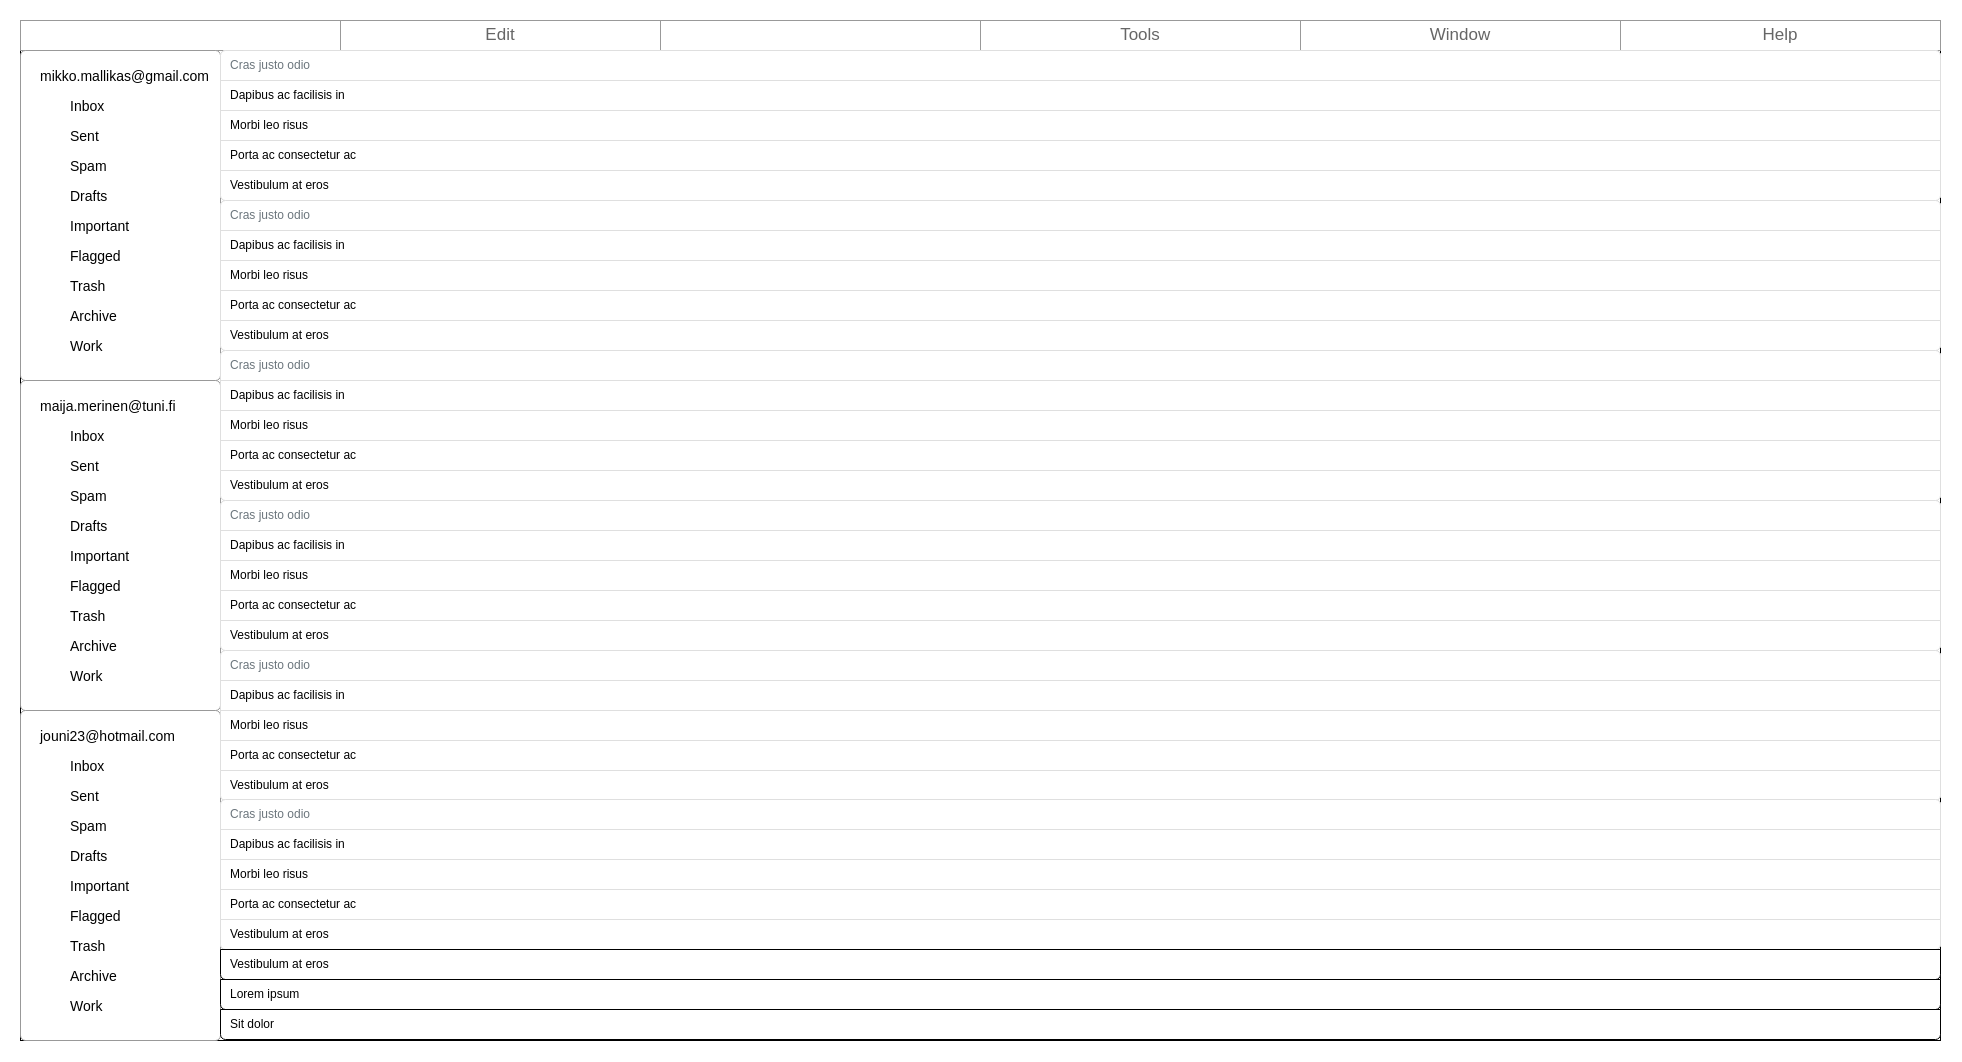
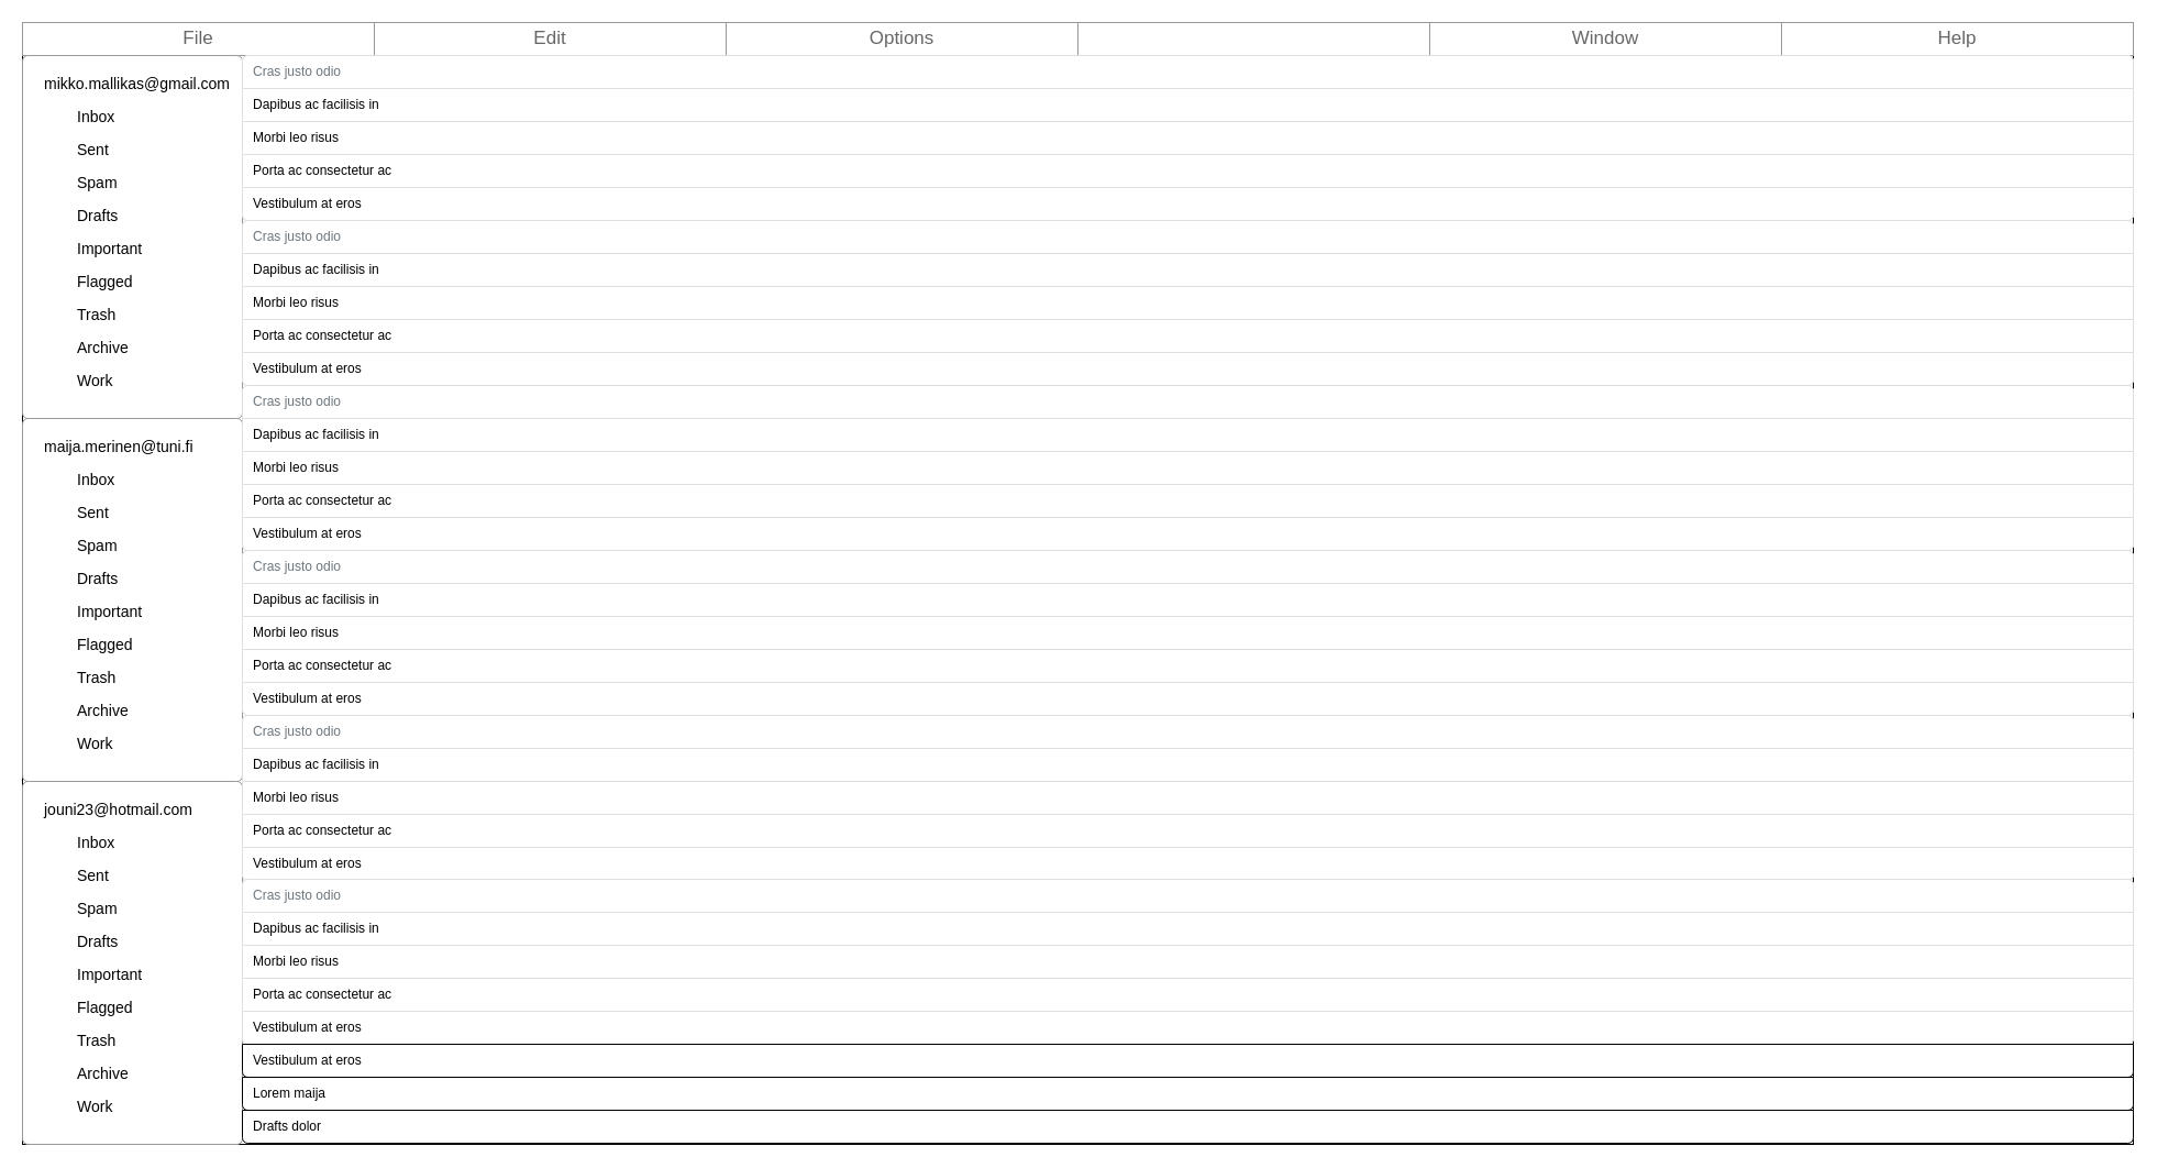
+ <mxCell id="4" value="File" style="strokeColor=inherit;fillColor=inherit;gradientColor=inherit;strokeWidth=1;shadow=0;dashed=0;align=center;html=1;shape=mxgraph.mockup.forms.rrect;rSize=0;fontSize=17;fontColor=#666666;whiteSpace=wrap;" vertex="1" parent="3"><mxGeometry width="320" height="30" as="geometry" /></mxCell>
+ <mxCell id="6" value="Options" style="strokeColor=inherit;fillColor=inherit;gradientColor=inherit;strokeWidth=1;shadow=0;dashed=0;align=center;html=1;shape=mxgraph.mockup.forms.rrect;rSize=0;fontSize=17;fontColor=#666666;whiteSpace=wrap;" vertex="1" parent="3"><mxGeometry x="640" width="320" height="30" as="geometry" /></mxCell>
- <mxCell id="7" value="Tools" style="strokeColor=inherit;fillColor=inherit;gradientColor=inherit;strokeWidth=1;shadow=0;dashed=0;align=center;html=1;shape=mxgraph.mockup.forms.rrect;rSize=0;fontSize=17;fontColor=#666666;whiteSpace=wrap;" vertex="1" parent="3"><mxGeometry x="960" width="320" height="30" as="geometry" /></mxCell>
- <mxCell id="80" value="Lorem ipsum" style="strokeColor=inherit;fillColor=inherit;gradientColor=inherit;fontColor=inherit;html=1;shadow=0;dashed=0;shape=mxgraph.bootstrap.bottomButton;rSize=5;perimeter=none;whiteSpace=wrap;resizeWidth=1;resizeHeight=0;align=left;spacing=10;" vertex="1" parent="1"><mxGeometry x="220" y="979" width="1720.0" height="30" as="geometry" /></mxCell>
+ <mxCell id="80" value="Lorem maija" style="strokeColor=inherit;fillColor=inherit;gradientColor=inherit;fontColor=inherit;html=1;shadow=0;dashed=0;shape=mxgraph.bootstrap.bottomButton;rSize=5;perimeter=none;whiteSpace=wrap;resizeWidth=1;resizeHeight=0;align=left;spacing=10;" vertex="1" parent="1"><mxGeometry x="220" y="979" width="1720.0" height="30" as="geometry" /></mxCell>
- <mxCell id="81" value="Sit dolor" style="strokeColor=inherit;fillColor=inherit;gradientColor=inherit;fontColor=inherit;html=1;shadow=0;dashed=0;shape=mxgraph.bootstrap.bottomButton;rSize=5;perimeter=none;whiteSpace=wrap;resizeWidth=1;resizeHeight=0;align=left;spacing=10;" vertex="1" parent="1"><mxGeometry x="220" y="1009" width="1720.0" height="30" as="geometry" /></mxCell>
+ <mxCell id="81" value="Drafts dolor" style="strokeColor=inherit;fillColor=inherit;gradientColor=inherit;fontColor=inherit;html=1;shadow=0;dashed=0;shape=mxgraph.bootstrap.bottomButton;rSize=5;perimeter=none;whiteSpace=wrap;resizeWidth=1;resizeHeight=0;align=left;spacing=10;" vertex="1" parent="1"><mxGeometry x="220" y="1009" width="1720.0" height="30" as="geometry" /></mxCell>
